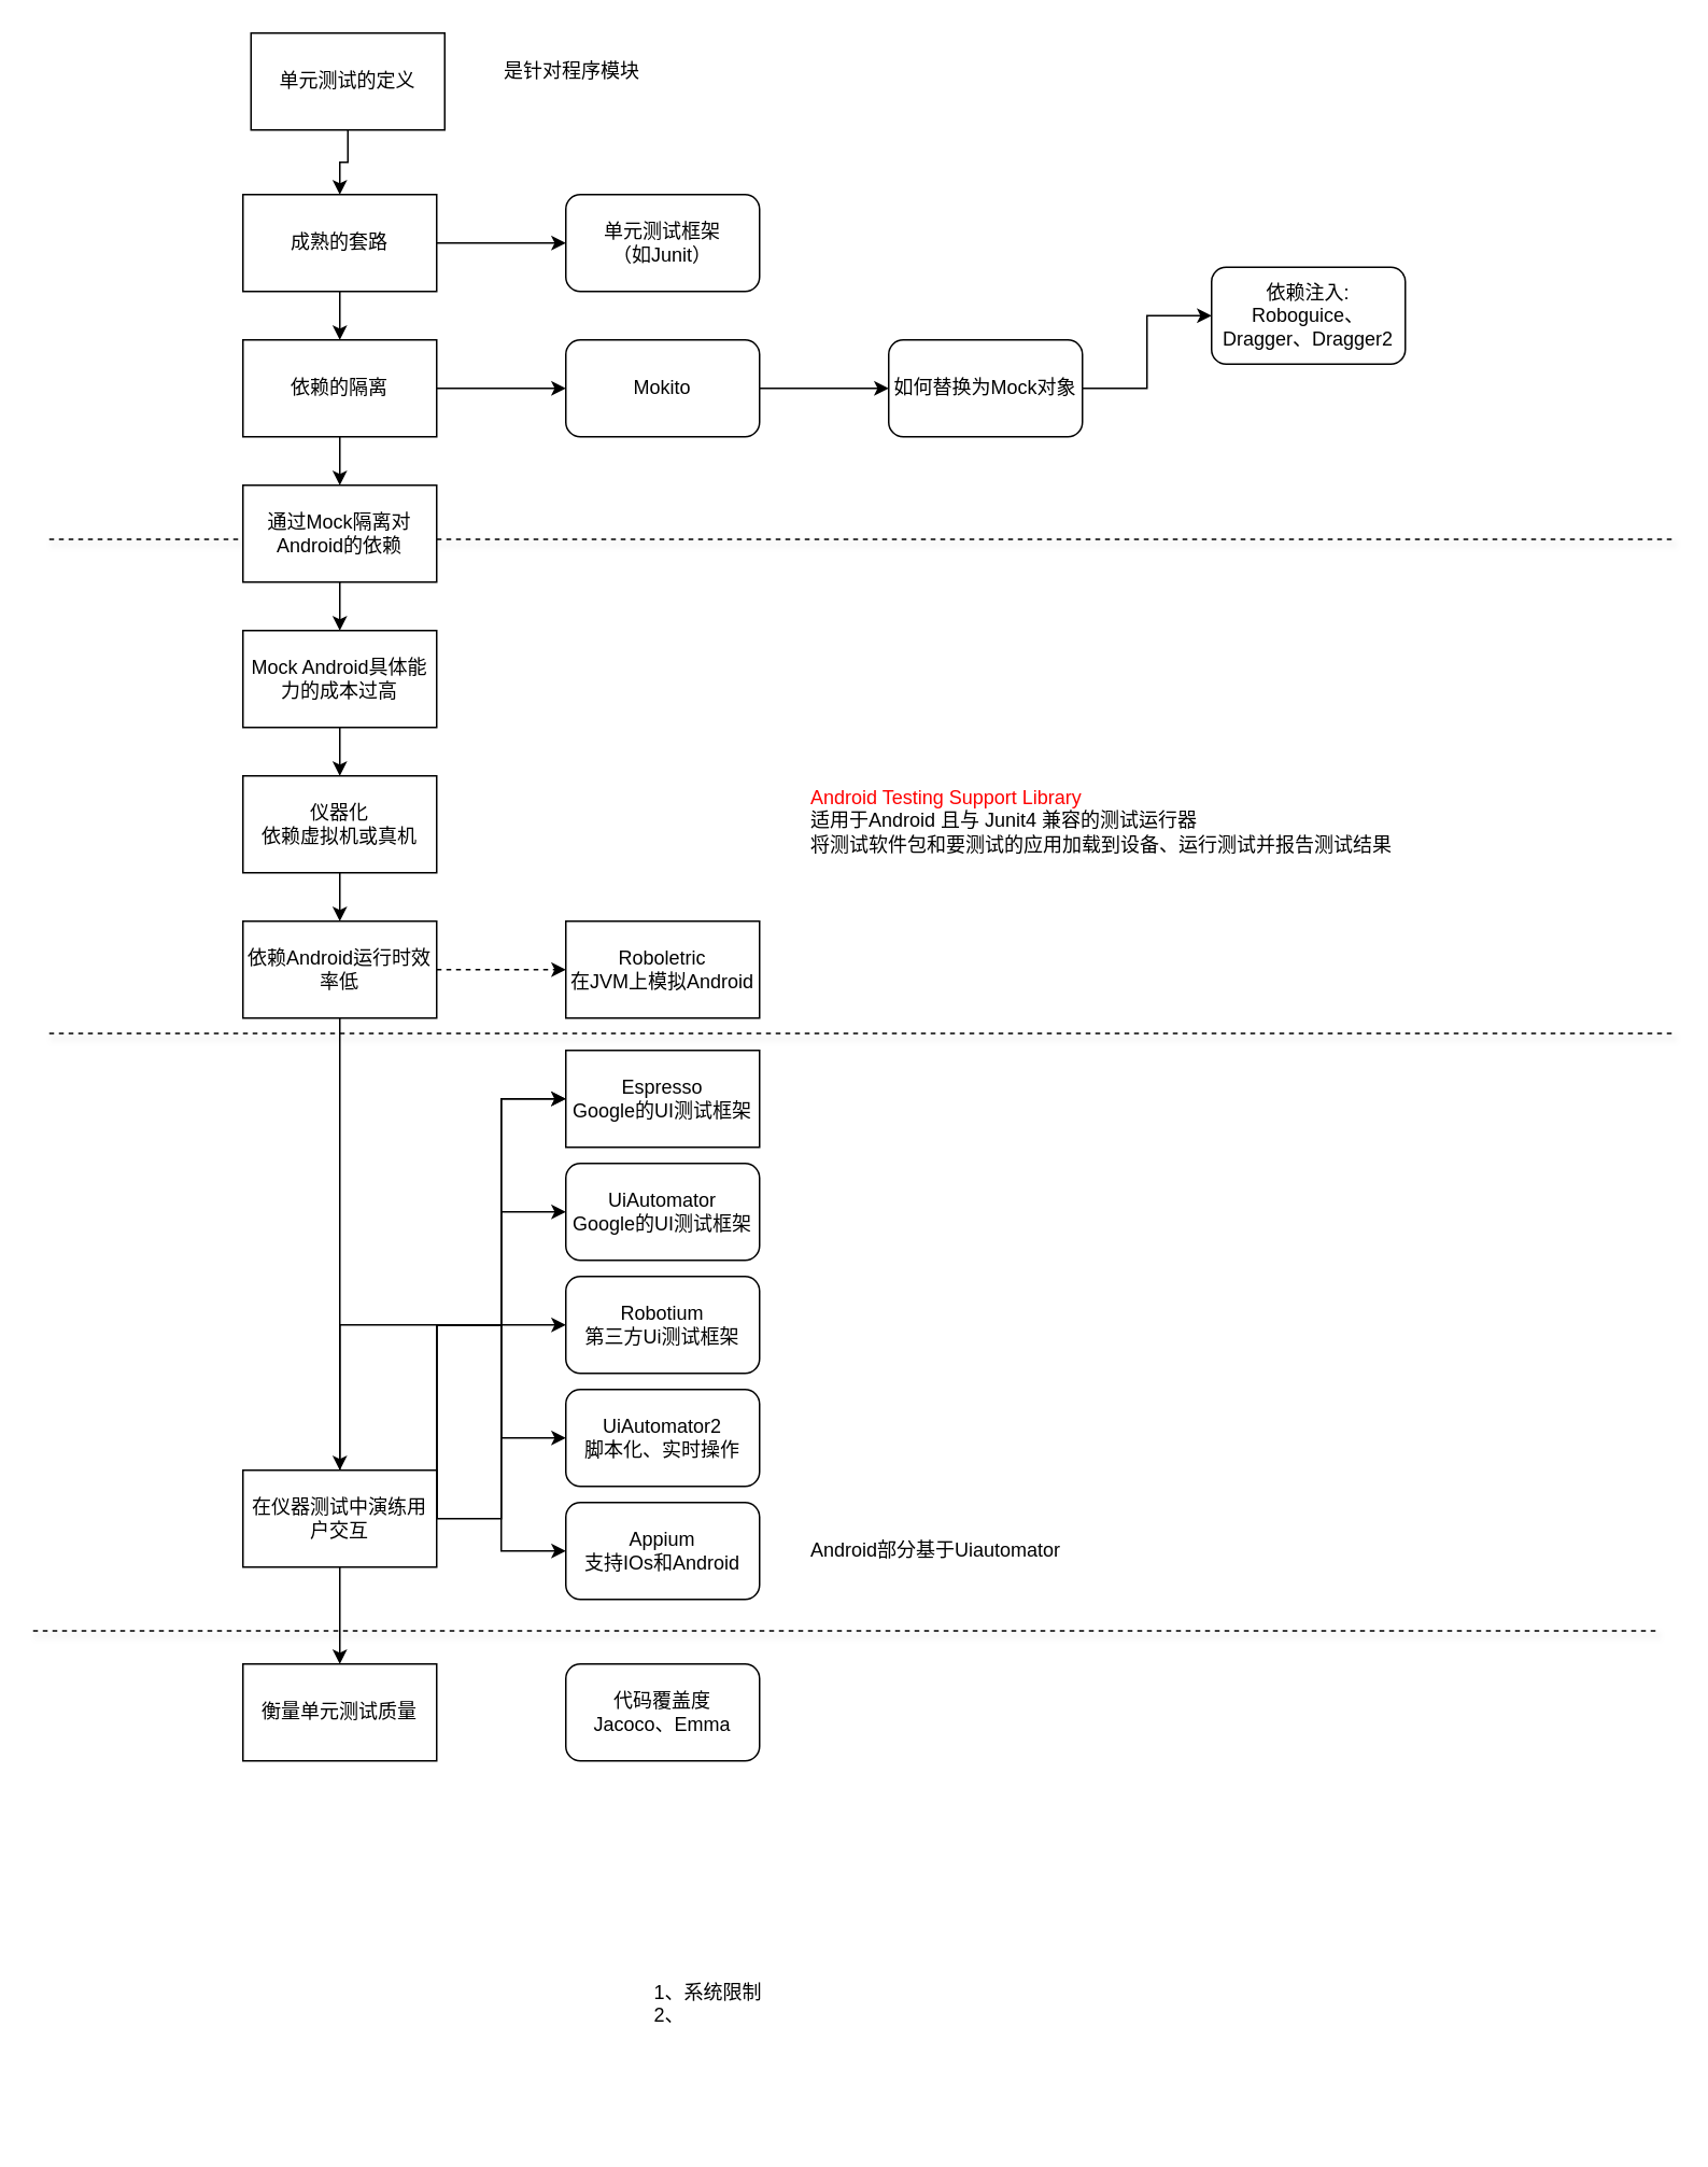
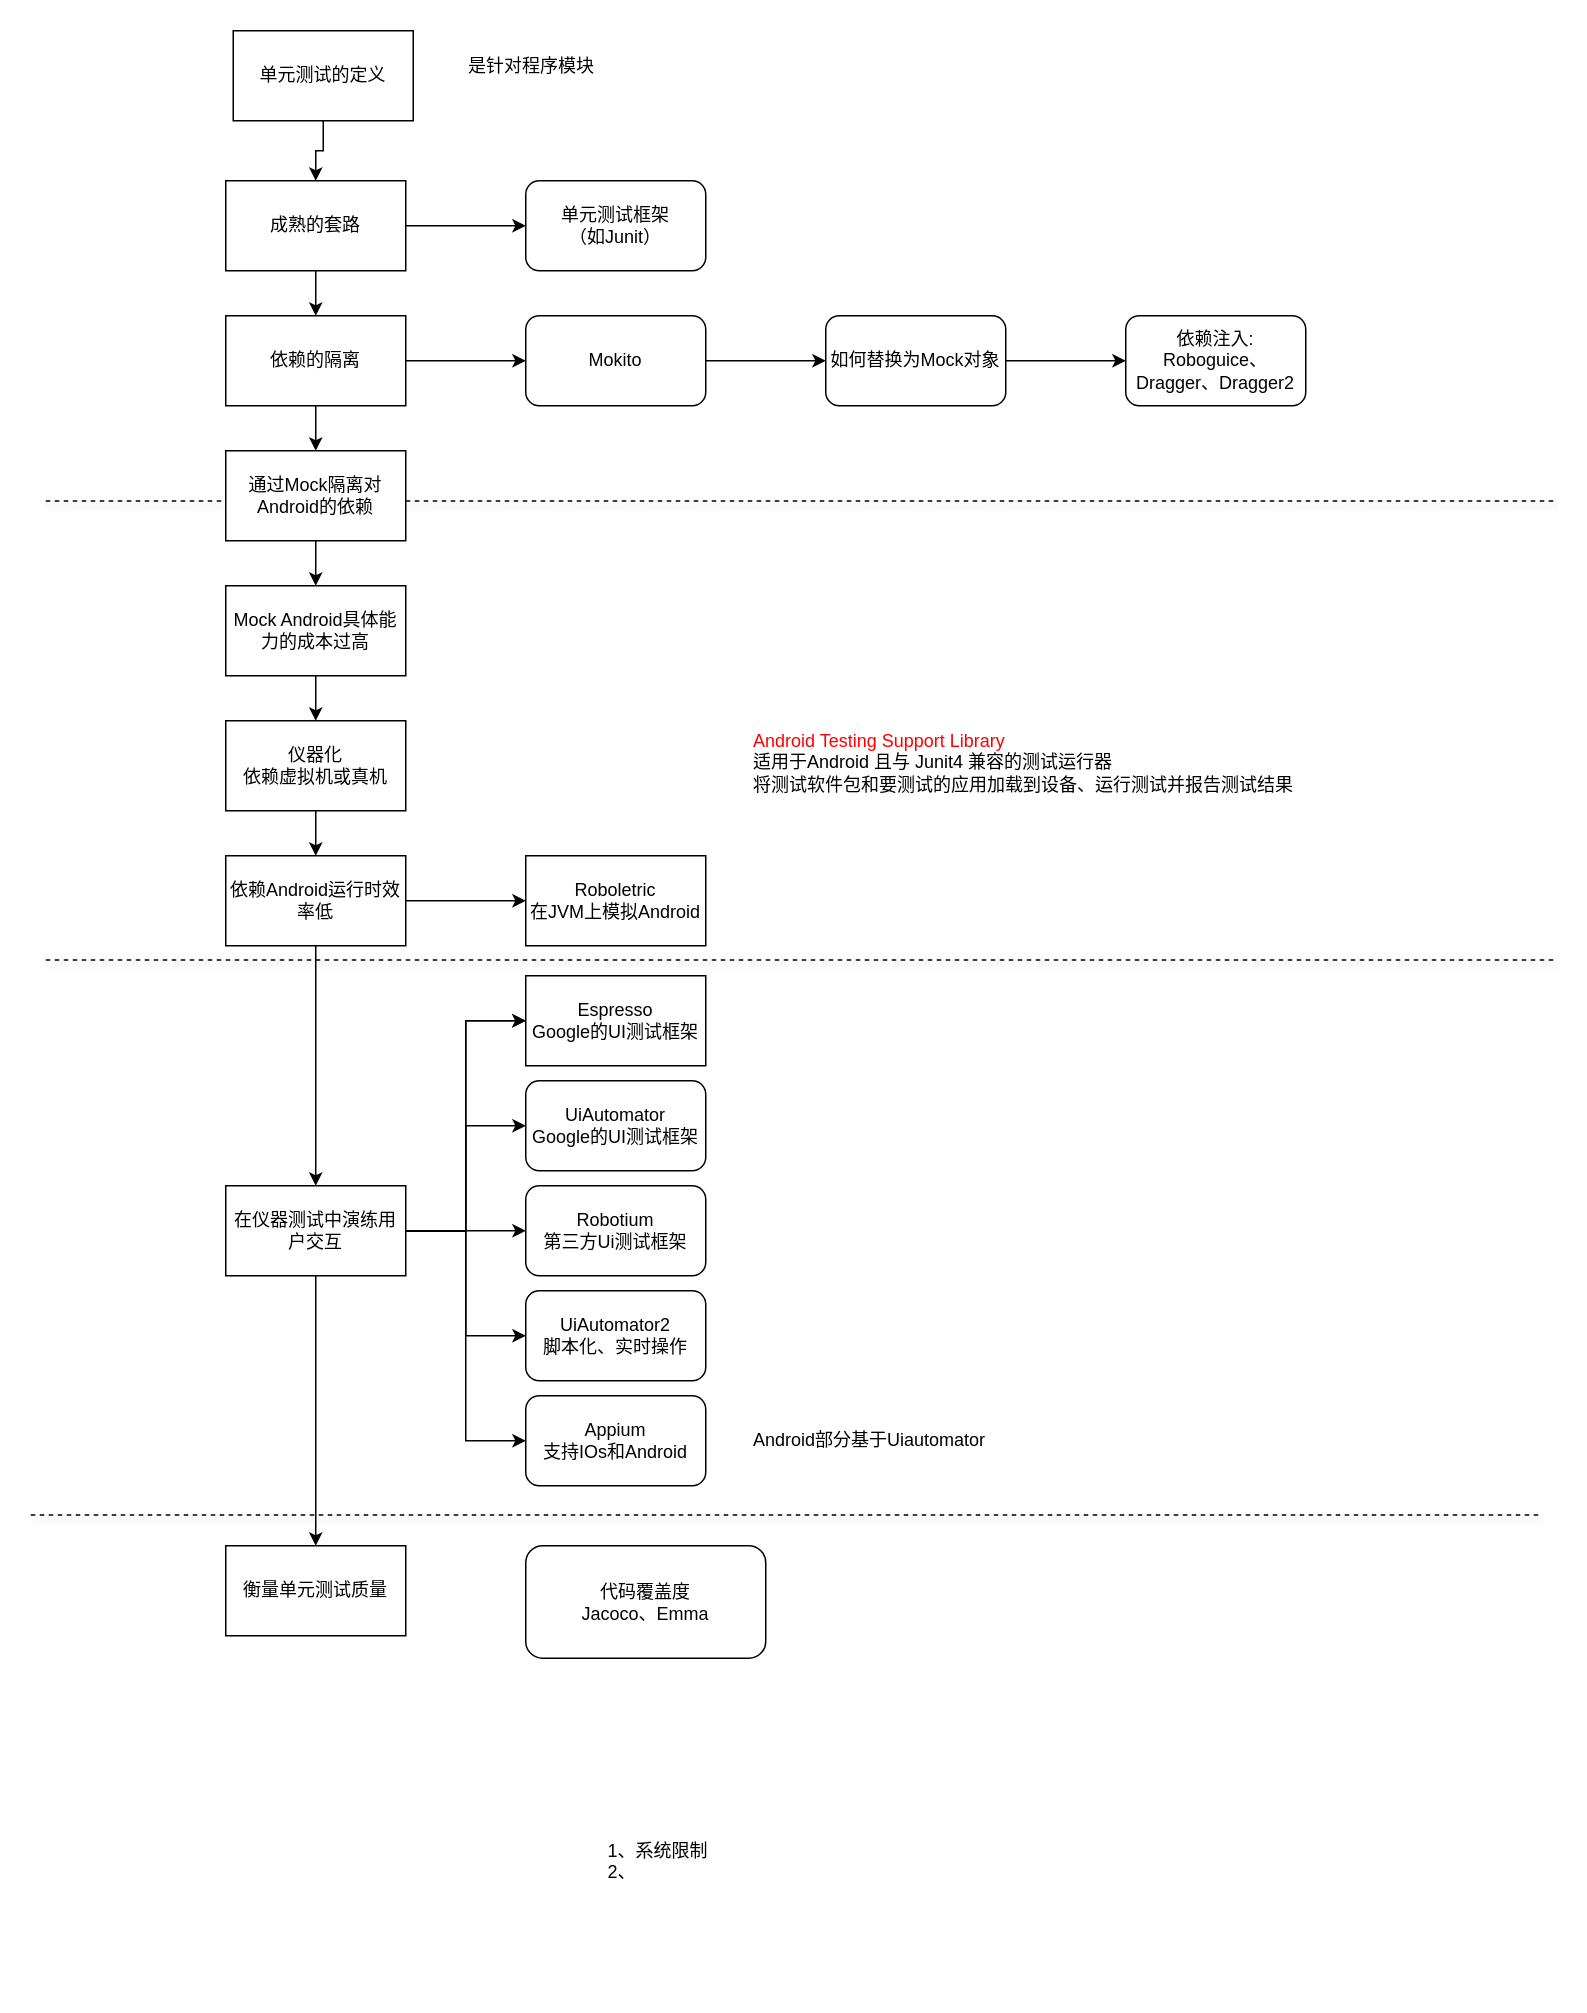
- <mxCell id="31" value="依赖注入:&lt;br&gt;Roboguice、Dragger、Dragger2&lt;br&gt;" style="rounded=1;whiteSpace=wrap;html=1;align=center;" parent="1" vertex="1"><mxGeometry x="750" y="165" width="120" height="60" as="geometry" /></mxCell>
+ <mxCell id="31" value="依赖注入:&lt;br&gt;Roboguice、Dragger、Dragger2&lt;br&gt;" style="rounded=1;whiteSpace=wrap;html=1;align=center;" parent="1" vertex="1"><mxGeometry x="750" y="210" width="120" height="60" as="geometry" /></mxCell>
- <mxCell id="17" value="" style="edgeStyle=orthogonalEdgeStyle;rounded=0;orthogonalLoop=1;jettySize=auto;html=1;dashed=1;" parent="1" source="19" target="25" edge="1"><mxGeometry relative="1" as="geometry" /></mxCell>
+ <mxCell id="17" value="" style="edgeStyle=orthogonalEdgeStyle;rounded=0;orthogonalLoop=1;jettySize=auto;html=1;" parent="1" source="19" target="25" edge="1"><mxGeometry relative="1" as="geometry" /></mxCell>
- <mxCell id="22" value="在仪器测试中演练用户交互" style="rounded=0;whiteSpace=wrap;html=1;" parent="1" vertex="1"><mxGeometry x="150" y="910" width="120" height="60" as="geometry" /></mxCell>
+ <mxCell id="22" value="在仪器测试中演练用户交互" style="rounded=0;whiteSpace=wrap;html=1;" parent="1" vertex="1"><mxGeometry x="150" y="790" width="120" height="60" as="geometry" /></mxCell>
- <mxCell id="41" value="代码覆盖度&lt;br&gt;Jacoco、Emma&lt;br&gt;" style="rounded=1;whiteSpace=wrap;html=1;align=center;" parent="1" vertex="1"><mxGeometry x="350" y="1030" width="120" height="60" as="geometry" /></mxCell>
+ <mxCell id="41" value="代码覆盖度&lt;br&gt;Jacoco、Emma&lt;br&gt;" style="rounded=1;whiteSpace=wrap;html=1;align=center;" parent="1" vertex="1"><mxGeometry x="350" y="1030" width="160" height="75" as="geometry" /></mxCell>
